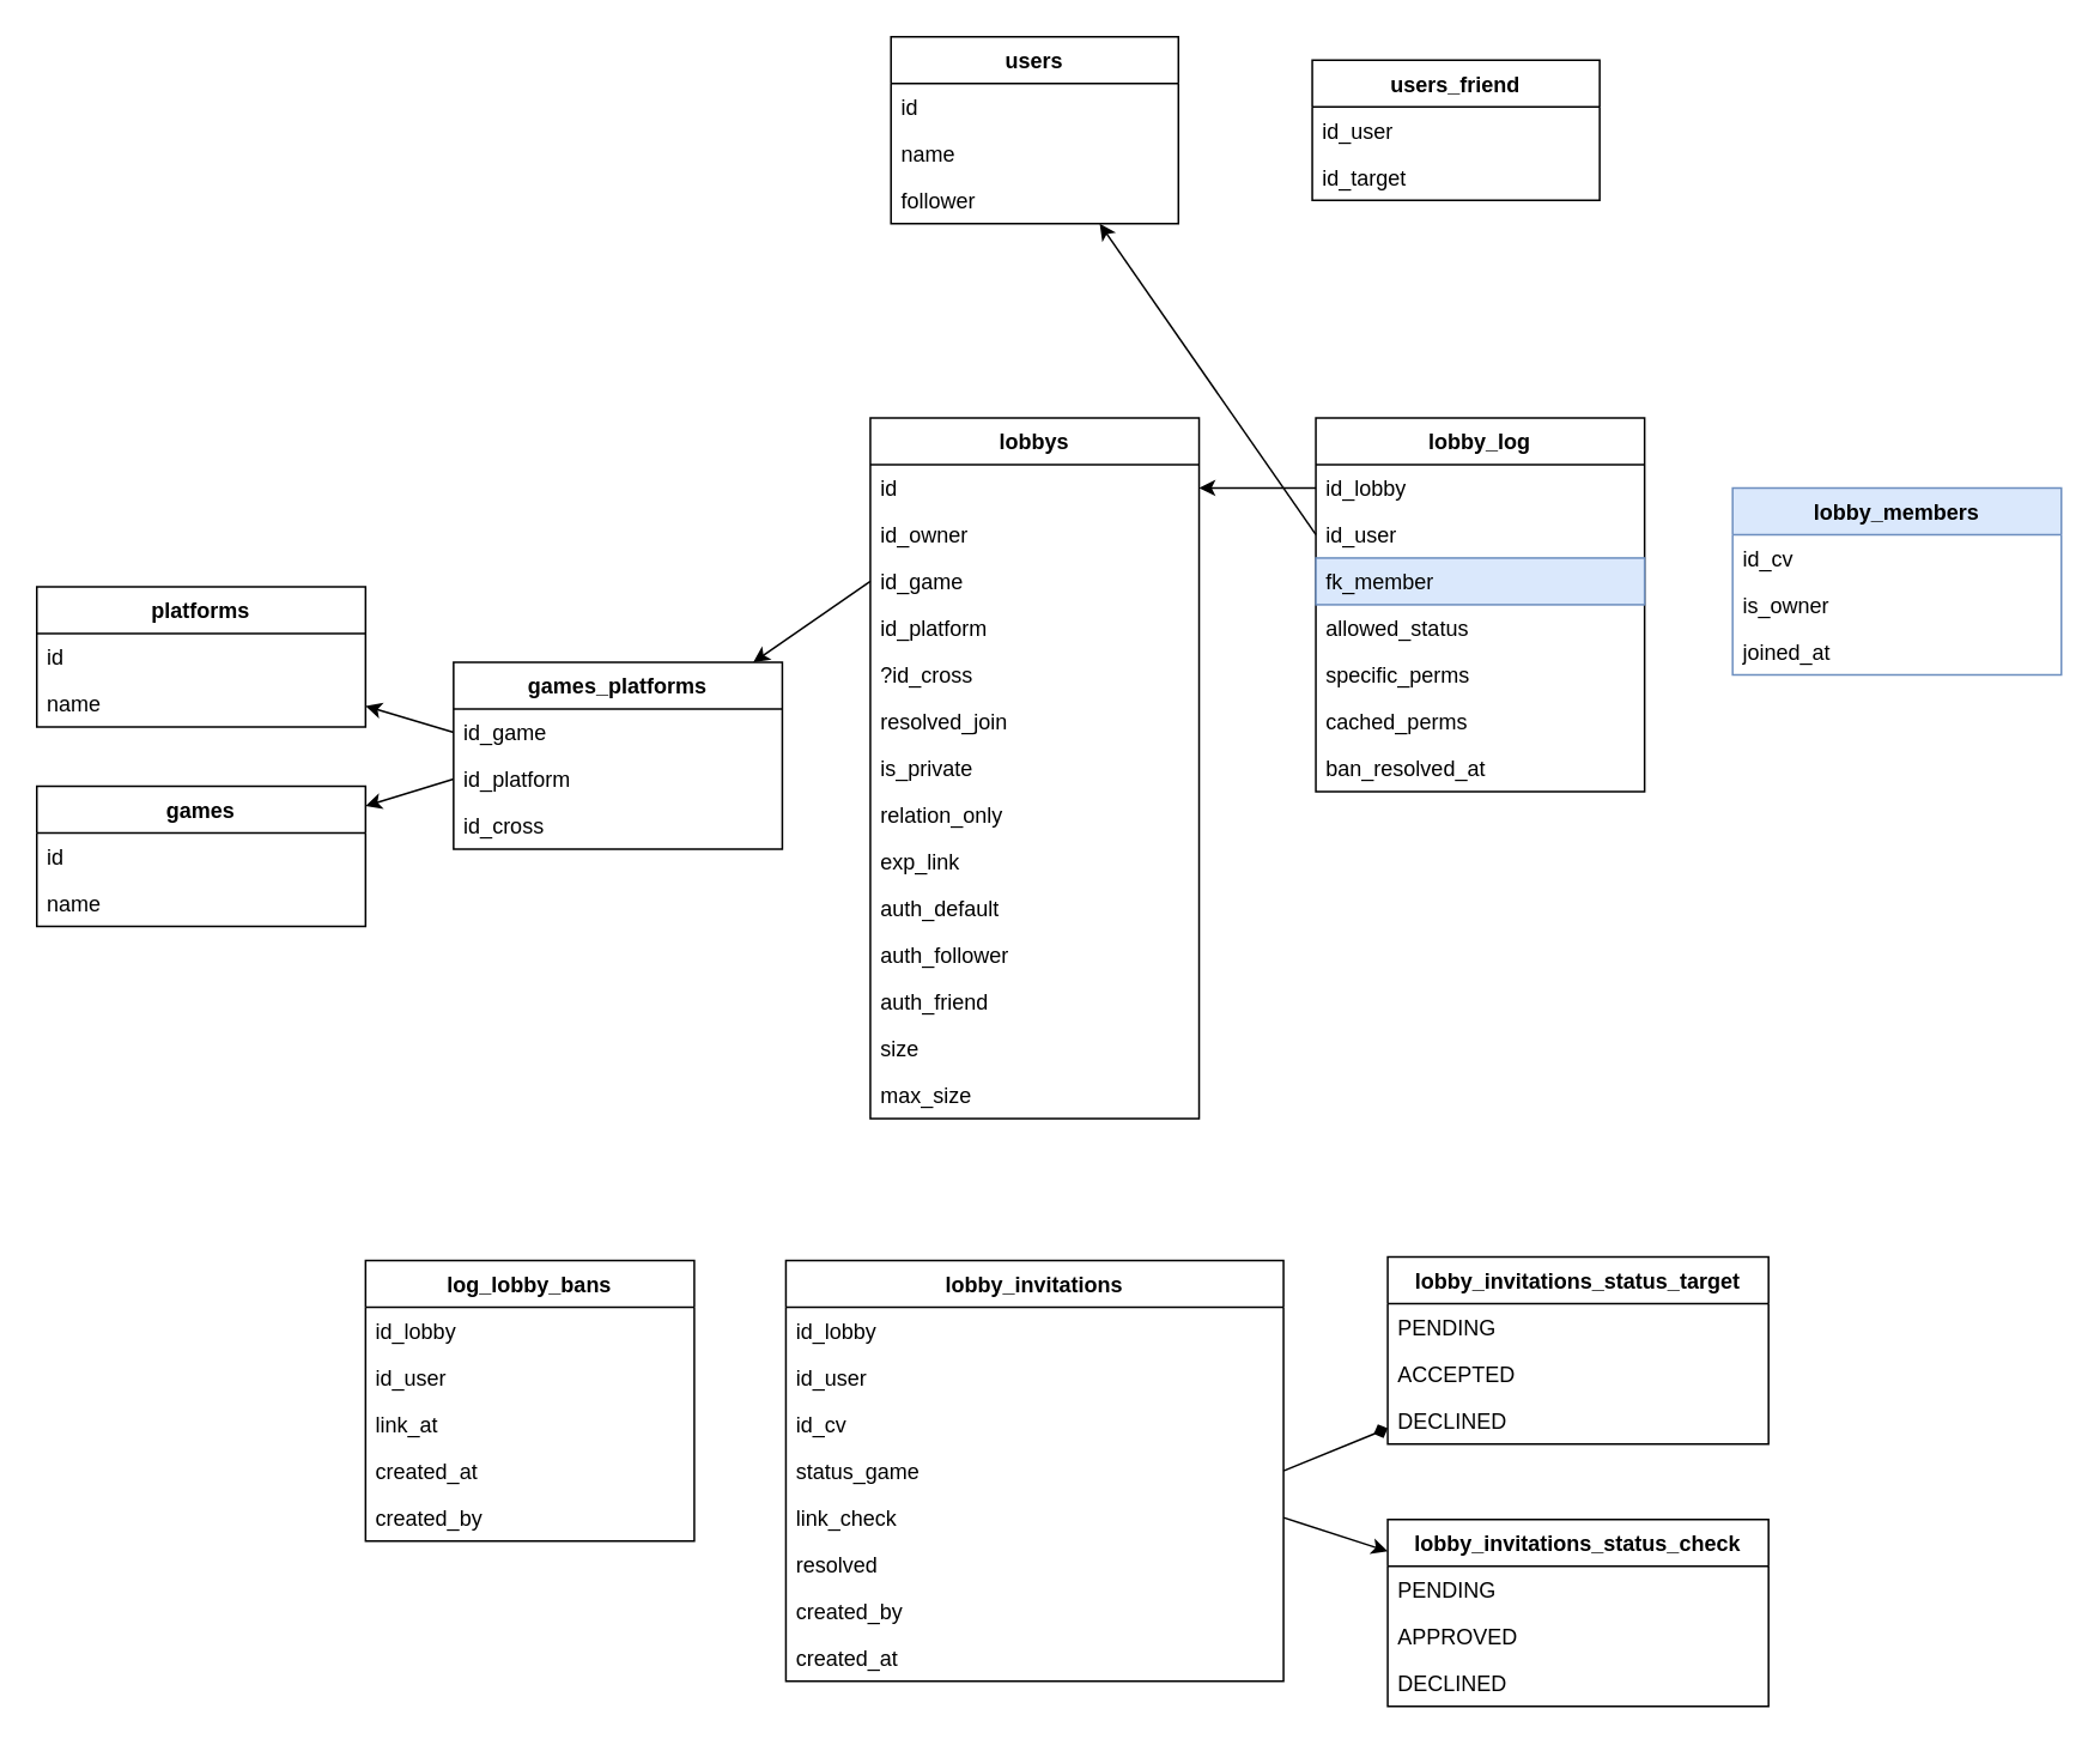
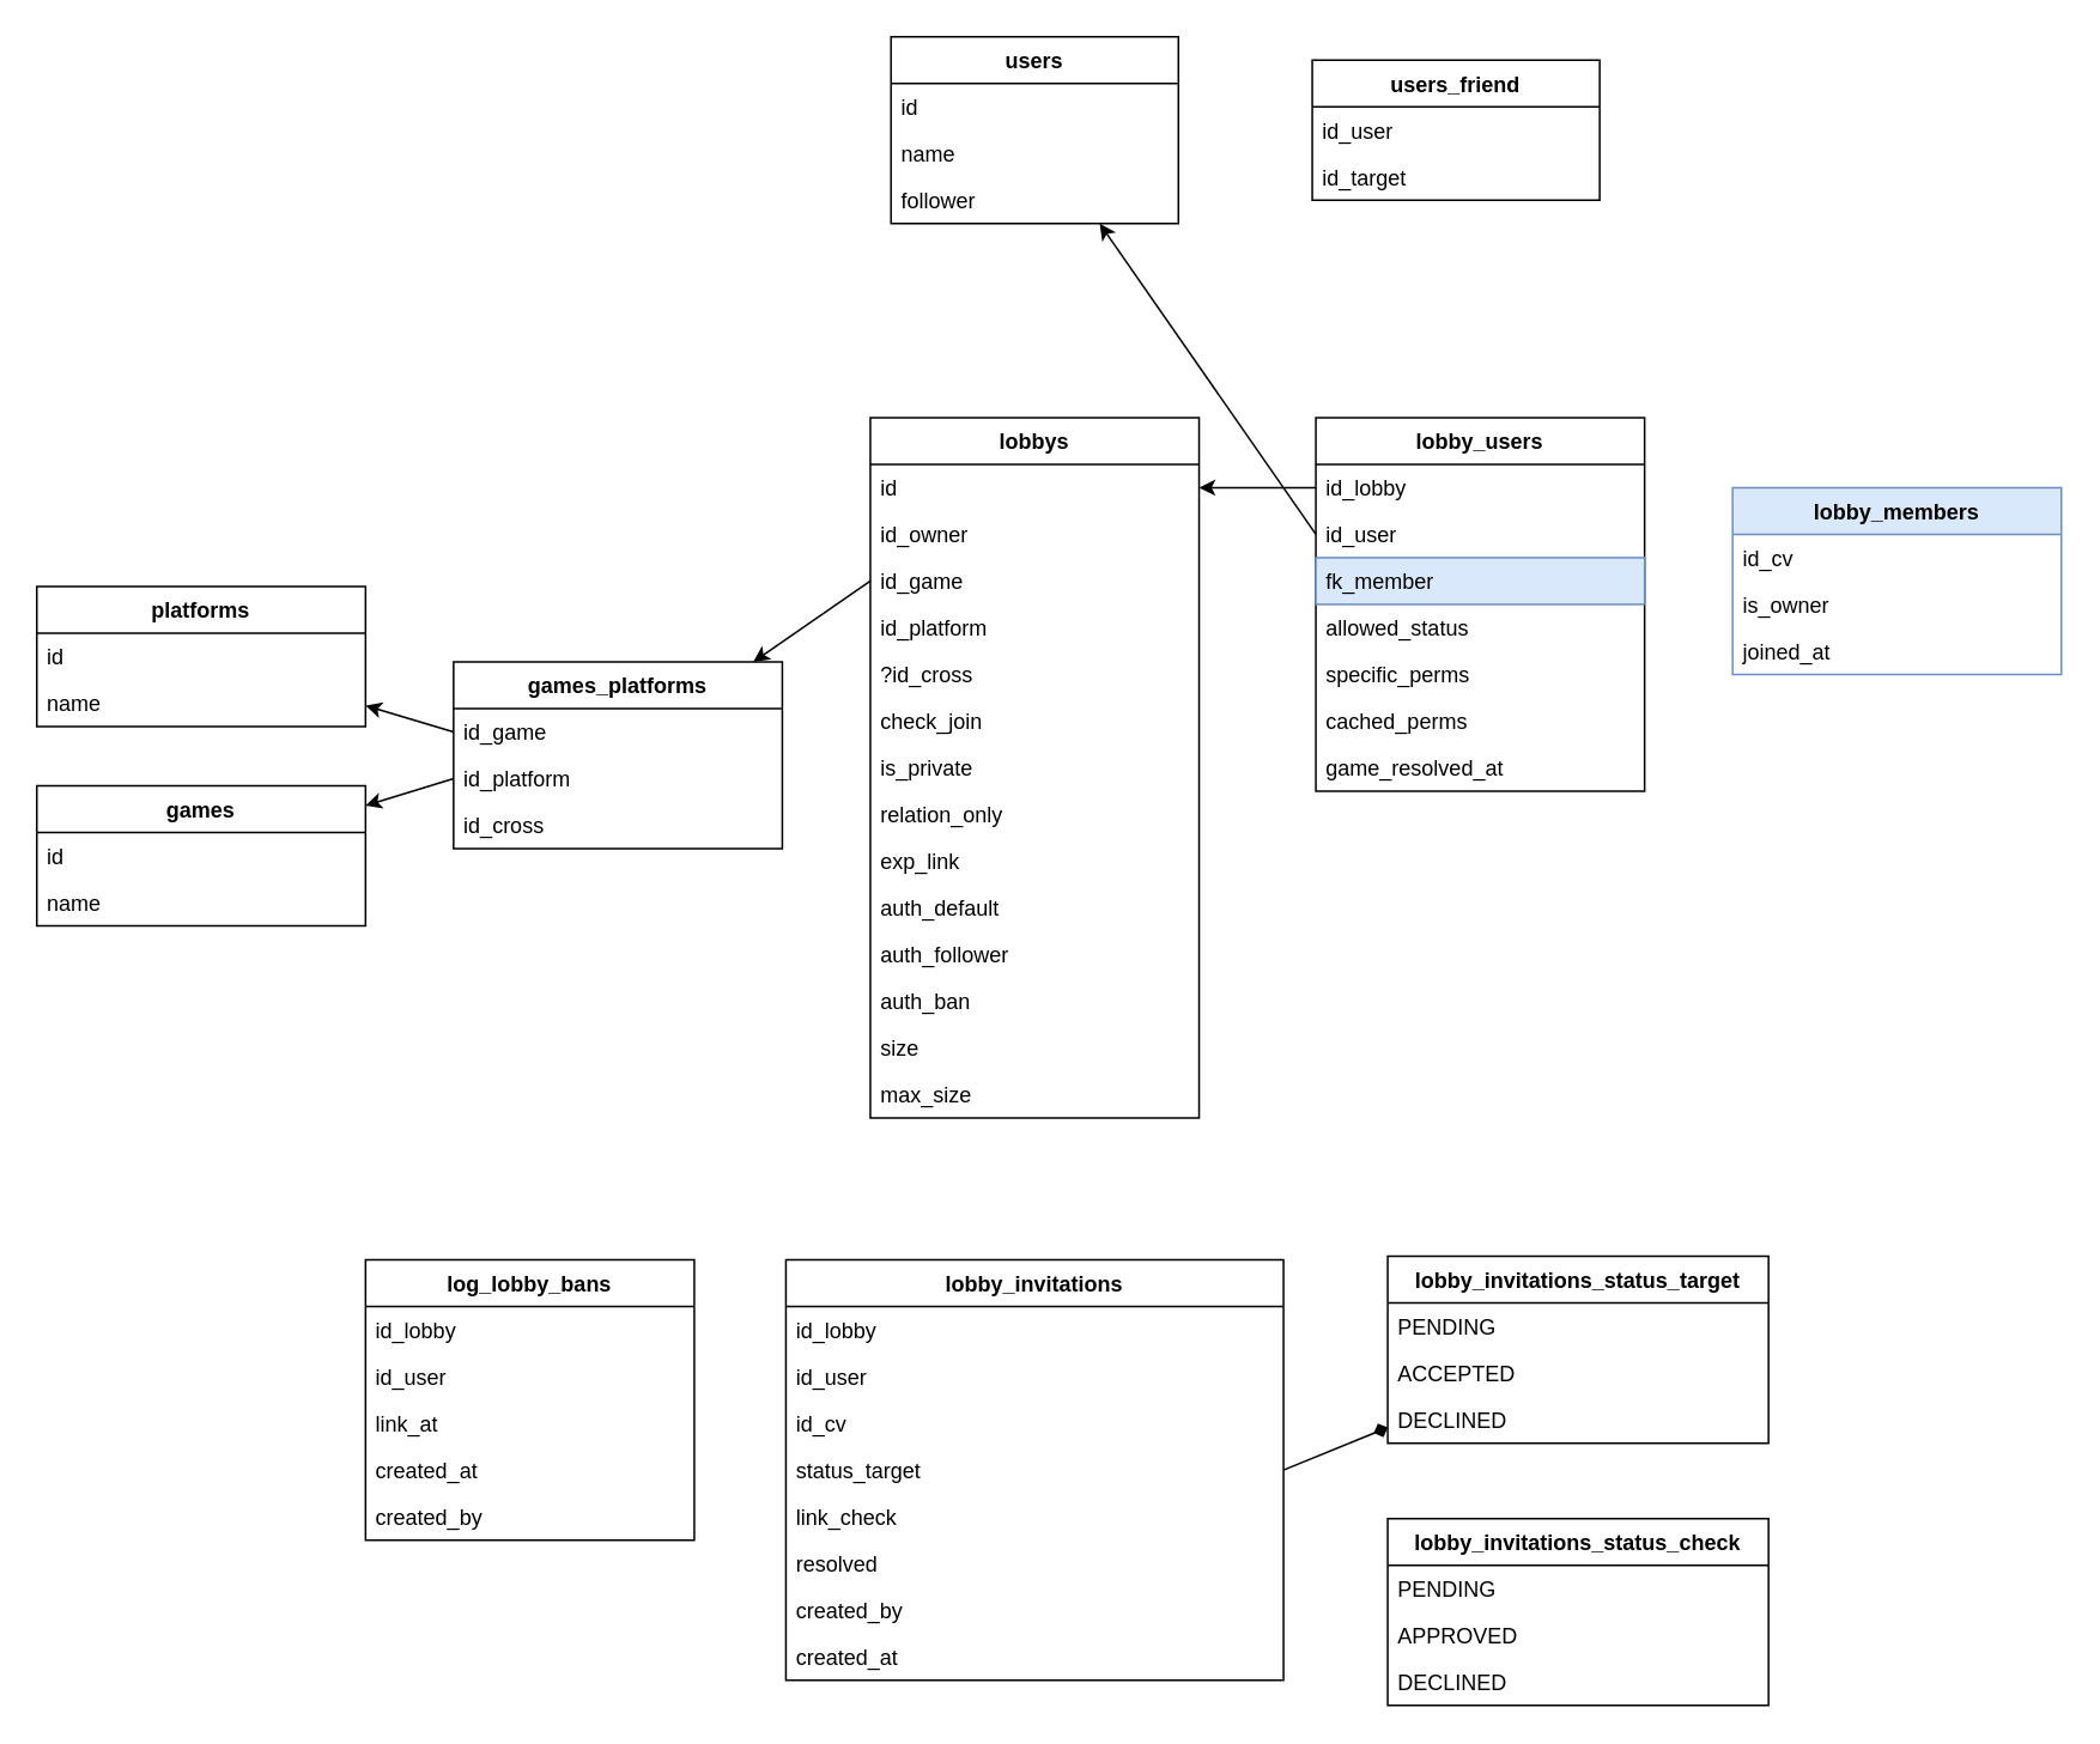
- <mxCell id="18" value="lobby_log" style="swimlane;fontStyle=1;align=center;verticalAlign=top;childLayout=stackLayout;horizontal=1;startSize=26;horizontalStack=0;resizeParent=1;resizeParentMax=0;resizeLast=0;collapsible=1;marginBottom=0;" parent="1" vertex="1"><mxGeometry x="732" y="232" width="183" height="208" as="geometry" /></mxCell>
+ <mxCell id="18" value="lobby_users" style="swimlane;fontStyle=1;align=center;verticalAlign=top;childLayout=stackLayout;horizontal=1;startSize=26;horizontalStack=0;resizeParent=1;resizeParentMax=0;resizeLast=0;collapsible=1;marginBottom=0;" parent="1" vertex="1"><mxGeometry x="732" y="232" width="183" height="208" as="geometry" /></mxCell>
- <mxCell id="49" value="resolved_join" style="text;align=left;verticalAlign=top;spacingLeft=4;spacingRight=4;overflow=hidden;rotatable=0;points=[[0,0.5],[1,0.5]];portConstraint=eastwest;" parent="42" vertex="1"><mxGeometry y="156" width="183" height="26" as="geometry" /></mxCell>
+ <mxCell id="49" value="check_join" style="text;align=left;verticalAlign=top;spacingLeft=4;spacingRight=4;overflow=hidden;rotatable=0;points=[[0,0.5],[1,0.5]];portConstraint=eastwest;" parent="42" vertex="1"><mxGeometry y="156" width="183" height="26" as="geometry" /></mxCell>
- <mxCell id="26" value="ban_resolved_at" style="text;align=left;verticalAlign=top;spacingLeft=4;spacingRight=4;overflow=hidden;rotatable=0;points=[[0,0.5],[1,0.5]];portConstraint=eastwest;" parent="18" vertex="1"><mxGeometry y="182" width="183" height="26" as="geometry" /></mxCell>
+ <mxCell id="26" value="game_resolved_at" style="text;align=left;verticalAlign=top;spacingLeft=4;spacingRight=4;overflow=hidden;rotatable=0;points=[[0,0.5],[1,0.5]];portConstraint=eastwest;" parent="18" vertex="1"><mxGeometry y="182" width="183" height="26" as="geometry" /></mxCell>
- <mxCell id="55" value="auth_friend" style="text;align=left;verticalAlign=top;spacingLeft=4;spacingRight=4;overflow=hidden;rotatable=0;points=[[0,0.5],[1,0.5]];portConstraint=eastwest;" parent="42" vertex="1"><mxGeometry y="312" width="183" height="26" as="geometry" /></mxCell>
+ <mxCell id="55" value="auth_ban" style="text;align=left;verticalAlign=top;spacingLeft=4;spacingRight=4;overflow=hidden;rotatable=0;points=[[0,0.5],[1,0.5]];portConstraint=eastwest;" parent="42" vertex="1"><mxGeometry y="312" width="183" height="26" as="geometry" /></mxCell>
- <mxCell id="63" value="status_game" style="text;align=left;verticalAlign=top;spacingLeft=4;spacingRight=4;overflow=hidden;rotatable=0;points=[[0,0.5],[1,0.5]];portConstraint=eastwest;perimeter=rectanglePerimeter;" parent="58" vertex="1"><mxGeometry y="104" width="277" height="26" as="geometry" /></mxCell>
+ <mxCell id="63" value="status_target" style="text;align=left;verticalAlign=top;spacingLeft=4;spacingRight=4;overflow=hidden;rotatable=0;points=[[0,0.5],[1,0.5]];portConstraint=eastwest;perimeter=rectanglePerimeter;" parent="58" vertex="1"><mxGeometry y="104" width="277" height="26" as="geometry" /></mxCell>
- <mxCell id="40" value="" style="endArrow=classic;html=1;exitX=1;exitY=0.5;exitDx=0;exitDy=0;" parent="1" source="64" target="72" edge="1"><mxGeometry width="50" height="50" relative="1" as="geometry"><mxPoint x="938" y="468" as="sourcePoint" /><mxPoint x="1014" y="468" as="targetPoint" /></mxGeometry></mxCell>
